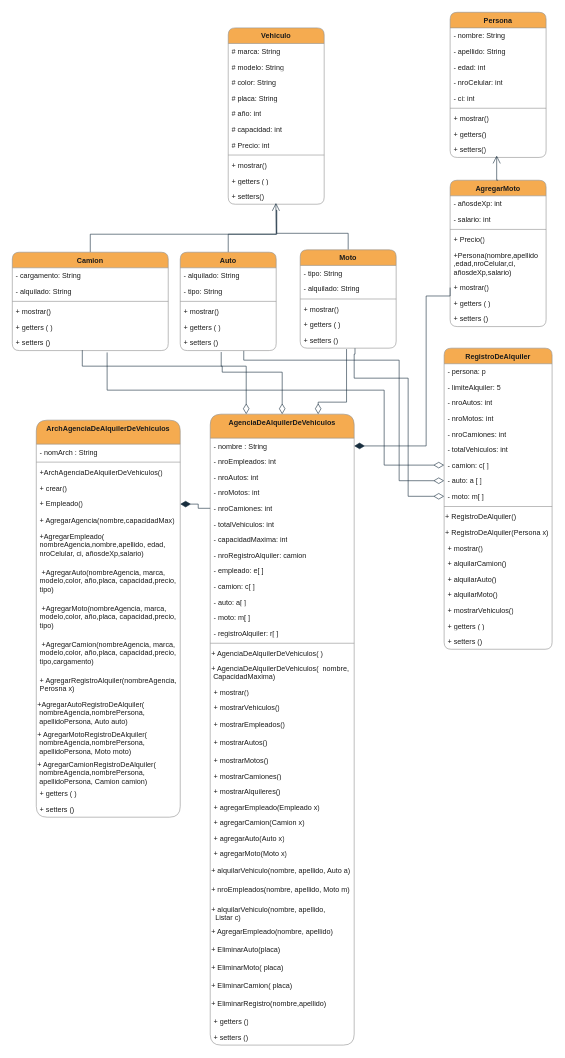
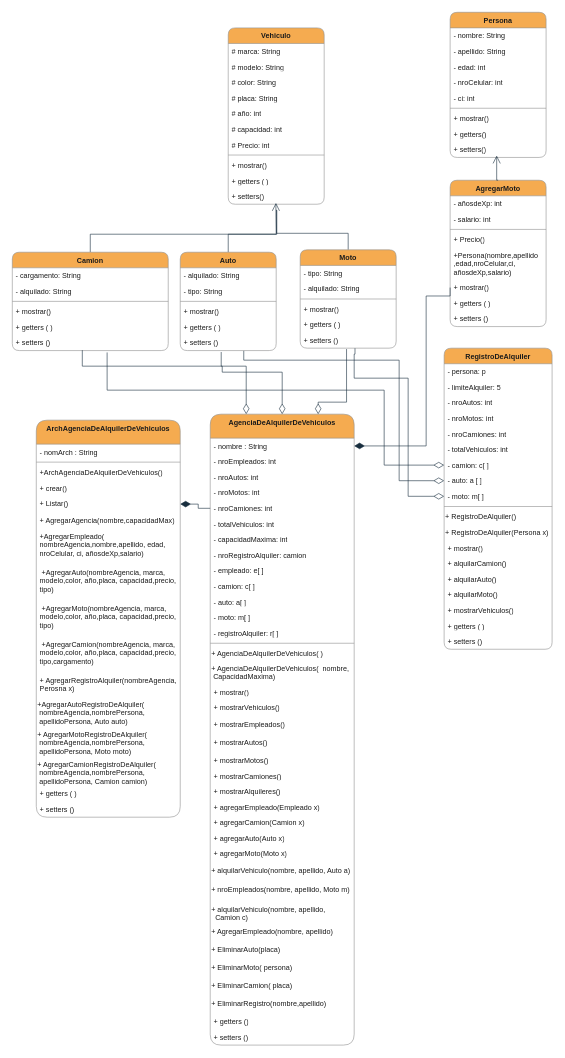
- <mxCell id="128" value="+ Empleado()" style="text;strokeColor=none;fillColor=none;align=left;verticalAlign=top;spacingLeft=4;spacingRight=4;overflow=hidden;rotatable=0;points=[[0,0.5],[1,0.5]];portConstraint=eastwest;whiteSpace=wrap;html=1;labelBackgroundColor=none;fontColor=#1A1A1A;rounded=1;" vertex="1" parent="123"><mxGeometry y="126" width="240" height="28" as="geometry" /></mxCell>
+ <mxCell id="128" value="+ Listar()" style="text;strokeColor=none;fillColor=none;align=left;verticalAlign=top;spacingLeft=4;spacingRight=4;overflow=hidden;rotatable=0;points=[[0,0.5],[1,0.5]];portConstraint=eastwest;whiteSpace=wrap;html=1;labelBackgroundColor=none;fontColor=#1A1A1A;rounded=1;" vertex="1" parent="123"><mxGeometry y="126" width="240" height="28" as="geometry" /></mxCell>
- <mxCell id="32" value="+ alquilarVehiculo(nombre, apellido,&amp;nbsp;&lt;div&gt;&amp;nbsp; Listar c)&lt;/div&gt;" style="text;whiteSpace=wrap;html=1;fontColor=#1A1A1A;" vertex="1" parent="2"><mxGeometry y="812" width="240" height="38" as="geometry" /></mxCell>
+ <mxCell id="32" value="+ alquilarVehiculo(nombre, apellido,&amp;nbsp;&lt;div&gt;&amp;nbsp; Camion c)&lt;/div&gt;" style="text;whiteSpace=wrap;html=1;fontColor=#1A1A1A;" vertex="1" parent="2"><mxGeometry y="812" width="240" height="38" as="geometry" /></mxCell>
- <mxCell id="35" value="+ EliminarMoto( placa)" style="text;whiteSpace=wrap;html=1;fontColor=#1A1A1A;" vertex="1" parent="2"><mxGeometry y="910" width="240" height="30" as="geometry" /></mxCell>
+ <mxCell id="35" value="+ EliminarMoto( persona)" style="text;whiteSpace=wrap;html=1;fontColor=#1A1A1A;" vertex="1" parent="2"><mxGeometry y="910" width="240" height="30" as="geometry" /></mxCell>
